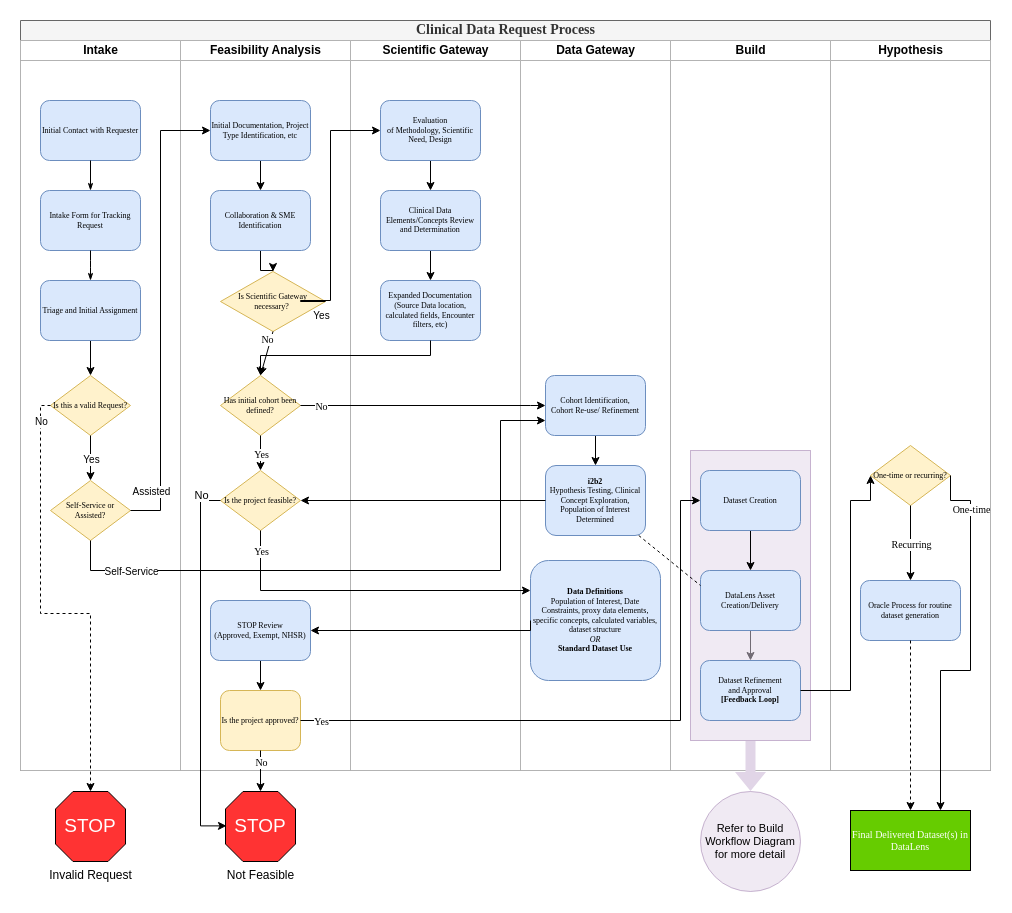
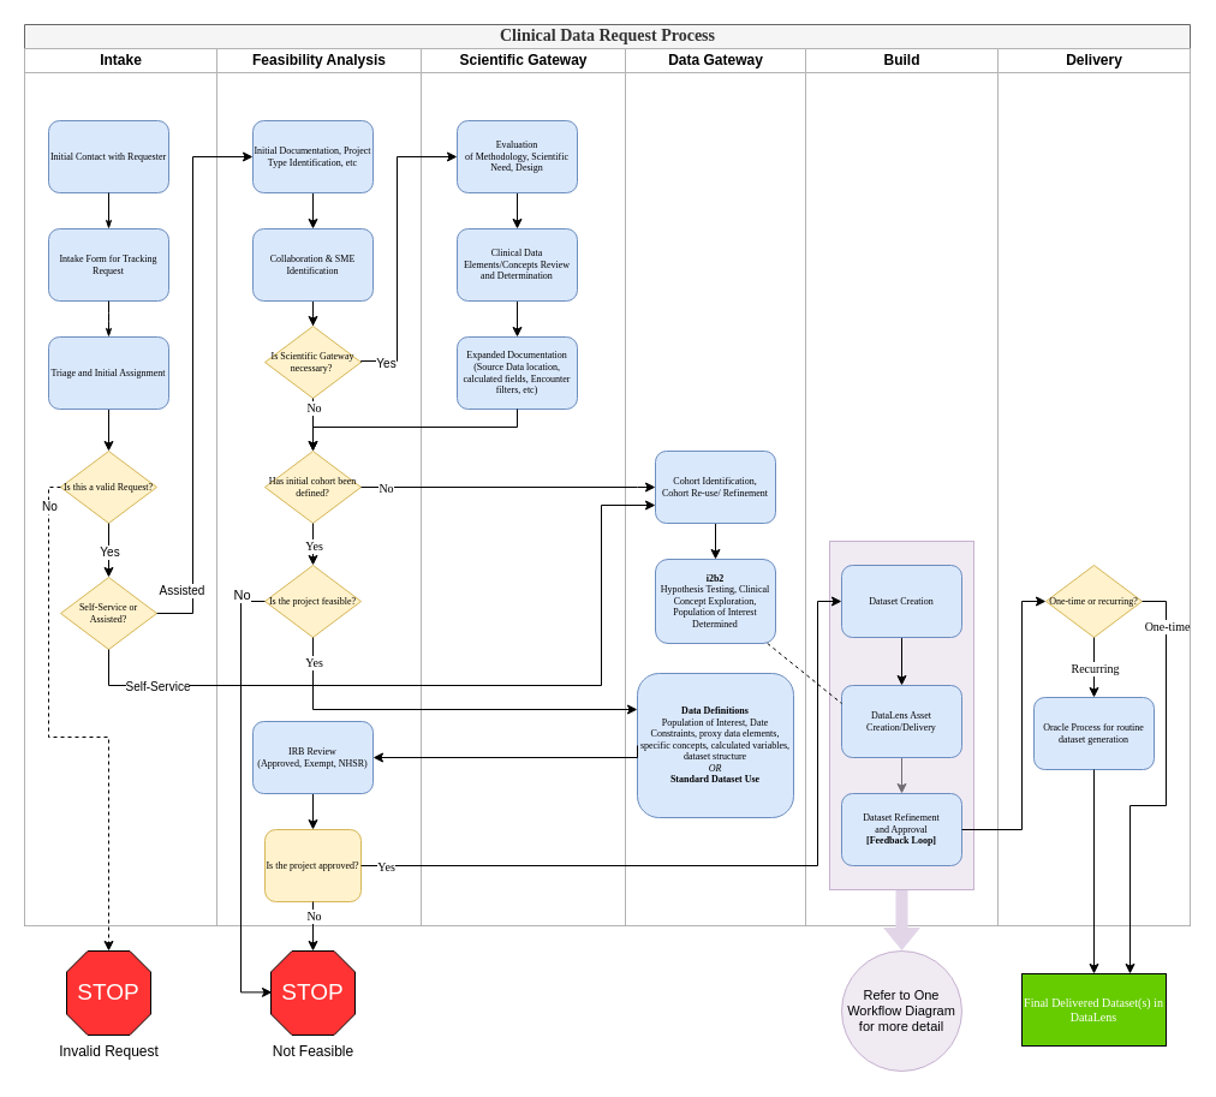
- <mxCell id="47" value="Hypothesis" style="swimlane;html=1;startSize=20;strokeColor=#B3B3B3;" parent="2" vertex="1"><mxGeometry x="810" y="20" width="160" height="730" as="geometry" /></mxCell>
+ <mxCell id="47" value="Delivery" style="swimlane;html=1;startSize=20;strokeColor=#B3B3B3;" parent="2" vertex="1"><mxGeometry x="810" y="20" width="160" height="730" as="geometry" /></mxCell>
- <mxCell id="19" value="Is Scientific Gateway necessary?&amp;nbsp;" style="rhombus;whiteSpace=wrap;html=1;rounded=0;shadow=0;labelBackgroundColor=none;strokeWidth=1;fontFamily=Verdana;fontSize=8;align=center;fillColor=#fff2cc;strokeColor=#d6b656;" parent="14" vertex="1"><mxGeometry x="40" y="231" width="105" height="60" as="geometry" /></mxCell>
+ <mxCell id="19" value="Is Scientific Gateway necessary?&amp;nbsp;" style="rhombus;whiteSpace=wrap;html=1;rounded=0;shadow=0;labelBackgroundColor=none;strokeWidth=1;fontFamily=Verdana;fontSize=8;align=center;fillColor=#fff2cc;strokeColor=#d6b656;" parent="14" vertex="1"><mxGeometry x="40" y="231" width="80" height="60" as="geometry" /></mxCell>
- <mxCell id="49" value="One-time or recurring?" style="rhombus;whiteSpace=wrap;html=1;rounded=0;shadow=0;labelBackgroundColor=none;strokeWidth=1;fontFamily=Verdana;fontSize=8;align=center;fillColor=#fff2cc;strokeColor=#d6b656;" parent="47" vertex="1"><mxGeometry x="40" y="405" width="80" height="60" as="geometry" /></mxCell>
+ <mxCell id="49" value="One-time or recurring?" style="rhombus;whiteSpace=wrap;html=1;rounded=0;shadow=0;labelBackgroundColor=none;strokeWidth=1;fontFamily=Verdana;fontSize=8;align=center;fillColor=#fff2cc;strokeColor=#d6b656;" parent="47" vertex="1"><mxGeometry x="40" y="430" width="80" height="60" as="geometry" /></mxCell>
- <mxCell id="57" style="edgeStyle=orthogonalEdgeStyle;rounded=0;orthogonalLoop=1;jettySize=auto;html=1;exitX=0;exitY=0.5;exitDx=0;exitDy=0;entryX=1;entryY=0.5;entryDx=0;entryDy=0;fontFamily=Verdana;fontSize=8;" parent="2" source="38" target="23" edge="1"><mxGeometry relative="1" as="geometry" /></mxCell>
- <mxCell id="28" value="STOP Review&lt;br&gt;(Approved, Exempt, NHSR)" style="rounded=1;whiteSpace=wrap;html=1;shadow=0;labelBackgroundColor=none;strokeWidth=1;fontFamily=Verdana;fontSize=8;align=center;fillColor=#dae8fc;strokeColor=#6c8ebf;" parent="14" vertex="1"><mxGeometry x="30" y="560" width="100" height="60" as="geometry" /></mxCell>
+ <mxCell id="28" value="IRB Review&lt;br&gt;(Approved, Exempt, NHSR)" style="rounded=1;whiteSpace=wrap;html=1;shadow=0;labelBackgroundColor=none;strokeWidth=1;fontFamily=Verdana;fontSize=8;align=center;fillColor=#dae8fc;strokeColor=#6c8ebf;" parent="14" vertex="1"><mxGeometry x="30" y="560" width="100" height="60" as="geometry" /></mxCell>
- <mxCell id="74" style="edgeStyle=orthogonalEdgeStyle;rounded=0;orthogonalLoop=1;jettySize=auto;html=1;exitX=0.5;exitY=1;exitDx=0;exitDy=0;entryX=0.5;entryY=0;entryDx=0;entryDy=0;fontFamily=Verdana;fontSize=8;dashed=1;" parent="1" source="48" target="73" edge="1"><mxGeometry relative="1" as="geometry" /></mxCell>
+ <mxCell id="74" style="edgeStyle=orthogonalEdgeStyle;rounded=0;orthogonalLoop=1;jettySize=auto;html=1;exitX=0.5;exitY=1;exitDx=0;exitDy=0;entryX=0.5;entryY=0;entryDx=0;entryDy=0;fontFamily=Verdana;fontSize=8;" parent="1" source="48" target="73" edge="1"><mxGeometry relative="1" as="geometry" /></mxCell>
- <mxCell id="86" value="Refer to Build Workflow Diagram for more detail" style="ellipse;whiteSpace=wrap;html=1;aspect=fixed;fontSize=11;fillColor=#e1d5e7;opacity=50;strokeColor=#9673a6;" parent="1" vertex="1"><mxGeometry x="700" y="791" width="100" height="100" as="geometry" /></mxCell>
+ <mxCell id="86" value="Refer to One Workflow Diagram for more detail" style="ellipse;whiteSpace=wrap;html=1;aspect=fixed;fontSize=11;fillColor=#e1d5e7;opacity=50;strokeColor=#9673a6;" parent="1" vertex="1"><mxGeometry x="700" y="791" width="100" height="100" as="geometry" /></mxCell>
